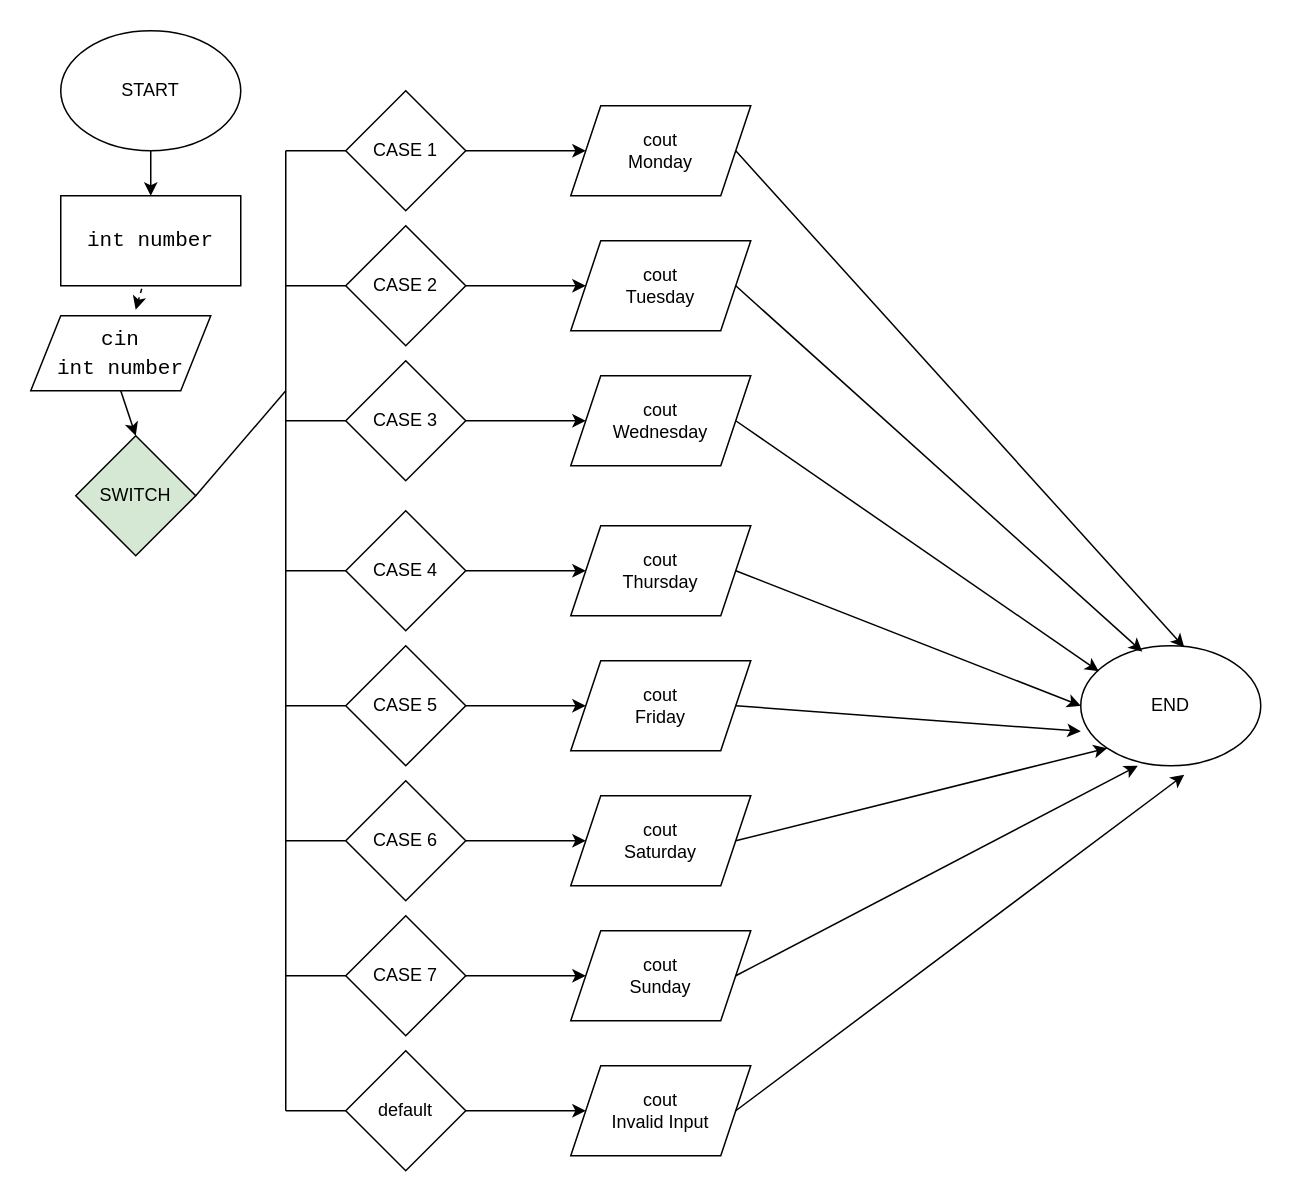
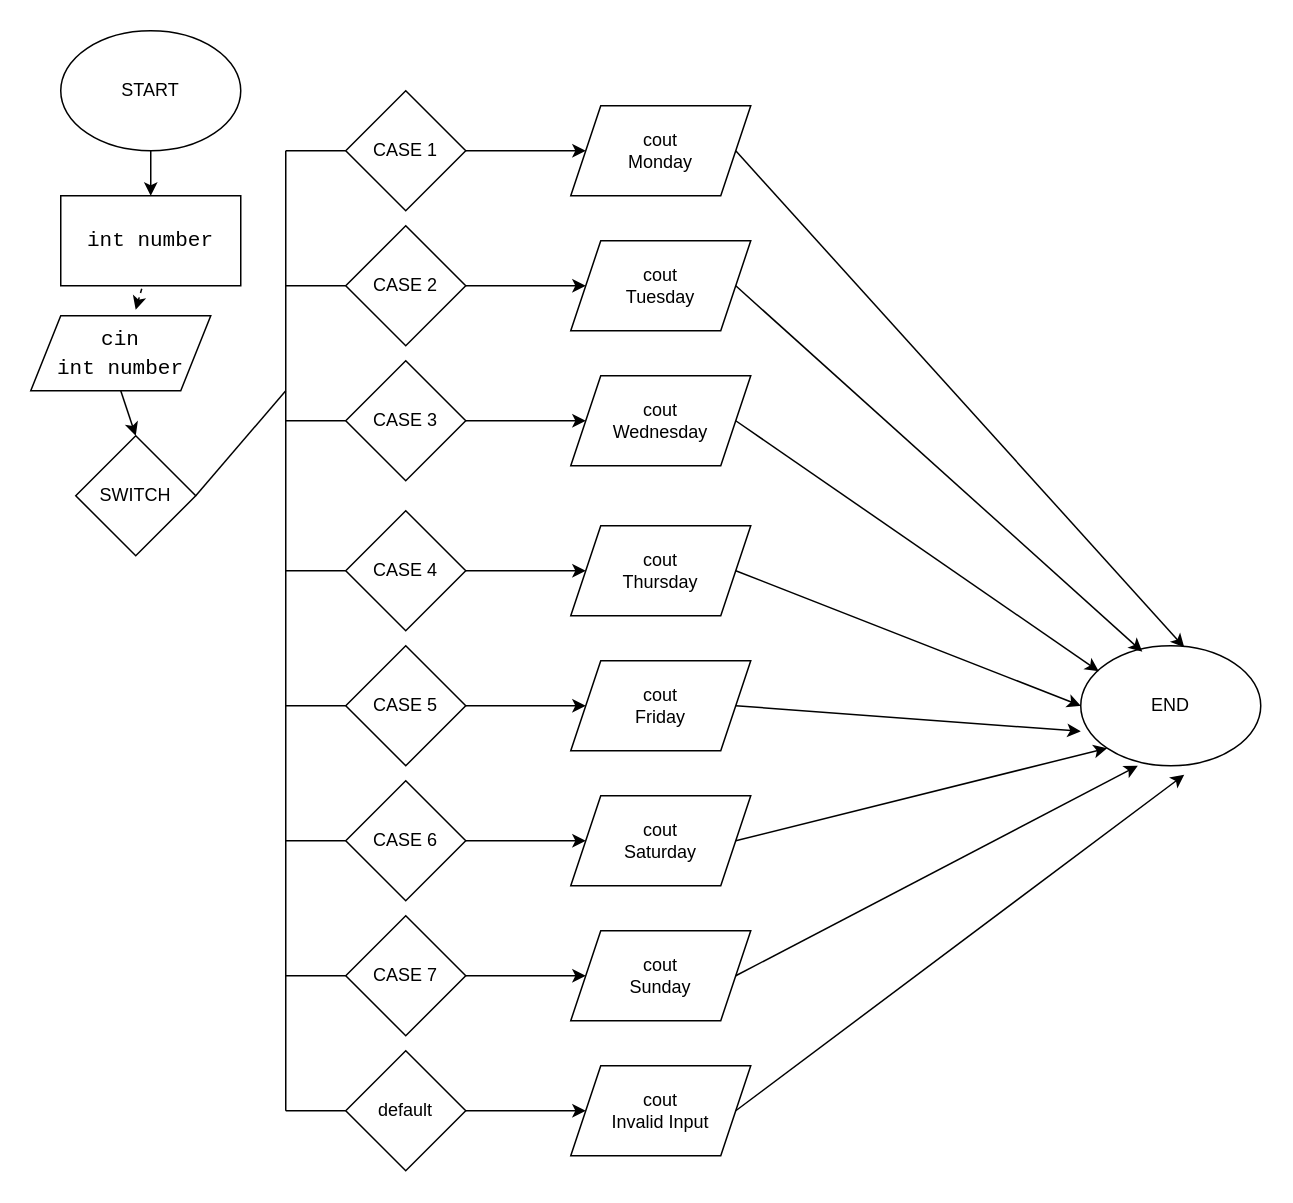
- <mxCell id="6" value="SWITCH" style="rhombus;whiteSpace=wrap;html=1;fillColor=#d5e8d4;" parent="1" vertex="1"><mxGeometry x="50" y="290" width="80" height="80" as="geometry" /></mxCell>
+ <mxCell id="6" value="SWITCH" style="rhombus;whiteSpace=wrap;html=1;" parent="1" vertex="1"><mxGeometry x="50" y="290" width="80" height="80" as="geometry" /></mxCell>
